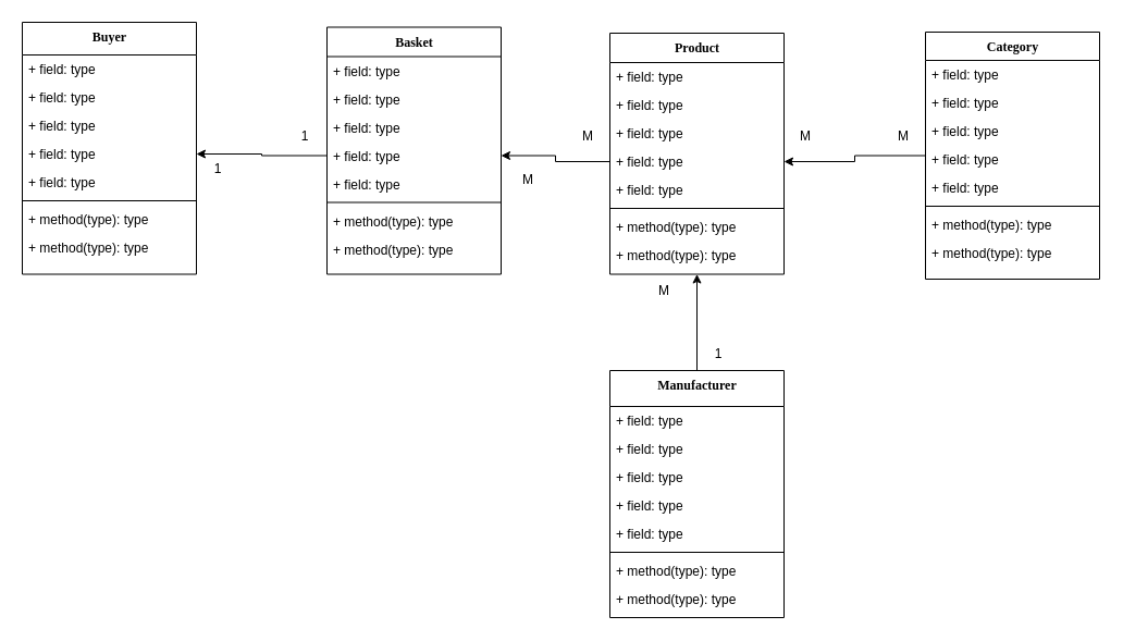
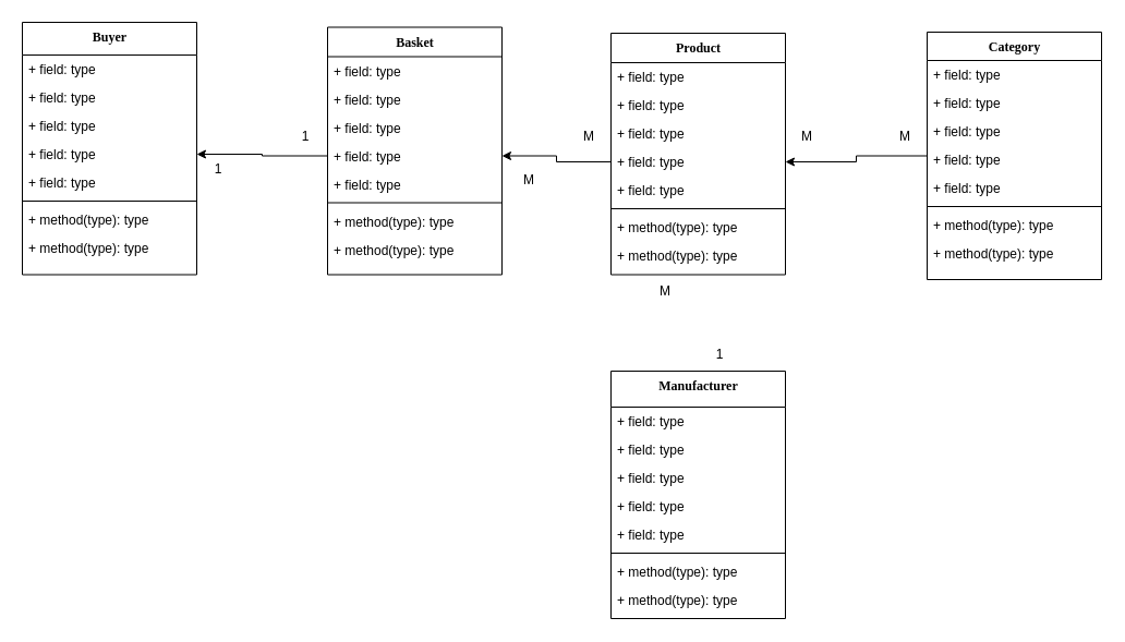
- <mxCell id="20" style="edgeStyle=orthogonalEdgeStyle;rounded=0;orthogonalLoop=1;jettySize=auto;html=1;exitX=0.5;exitY=0;exitDx=0;exitDy=0;entryX=0.5;entryY=1;entryDx=0;entryDy=0;" edge="1" parent="1" source="21" target="11"><mxGeometry relative="1" as="geometry" /></mxCell>
